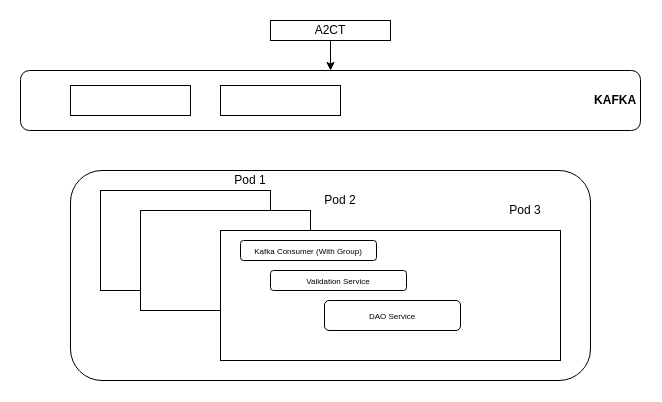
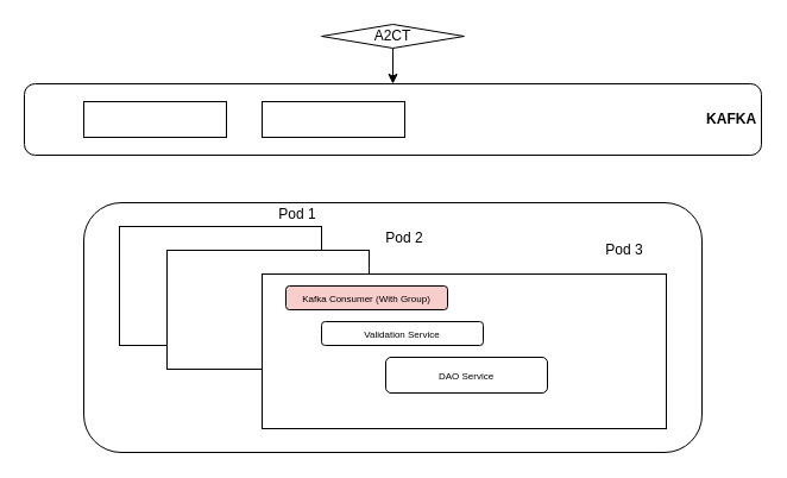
- <mxCell id="4" value="A2CT" style="rounded=0;whiteSpace=wrap;html=1;" vertex="1" parent="1"><mxGeometry x="270" y="20" width="120" height="20" as="geometry" /></mxCell>
+ <mxCell id="4" value="A2CT" style="rhombus;whiteSpace=wrap;html=1;" vertex="1" parent="1"><mxGeometry x="270" y="20" width="120" height="20" as="geometry" /></mxCell>
- <mxCell id="14" value="&lt;font style=&quot;font-size: 8px&quot;&gt;Kafka Consumer (With Group)&lt;/font&gt;" style="rounded=1;whiteSpace=wrap;html=1;" vertex="1" parent="1"><mxGeometry x="240" y="240" width="136" height="20" as="geometry" /></mxCell>
+ <mxCell id="14" value="&lt;font style=&quot;font-size: 8px&quot;&gt;Kafka Consumer (With Group)&lt;/font&gt;" style="rounded=1;whiteSpace=wrap;html=1;fillColor=#f8cecc;" vertex="1" parent="1"><mxGeometry x="240" y="240" width="136" height="20" as="geometry" /></mxCell>
